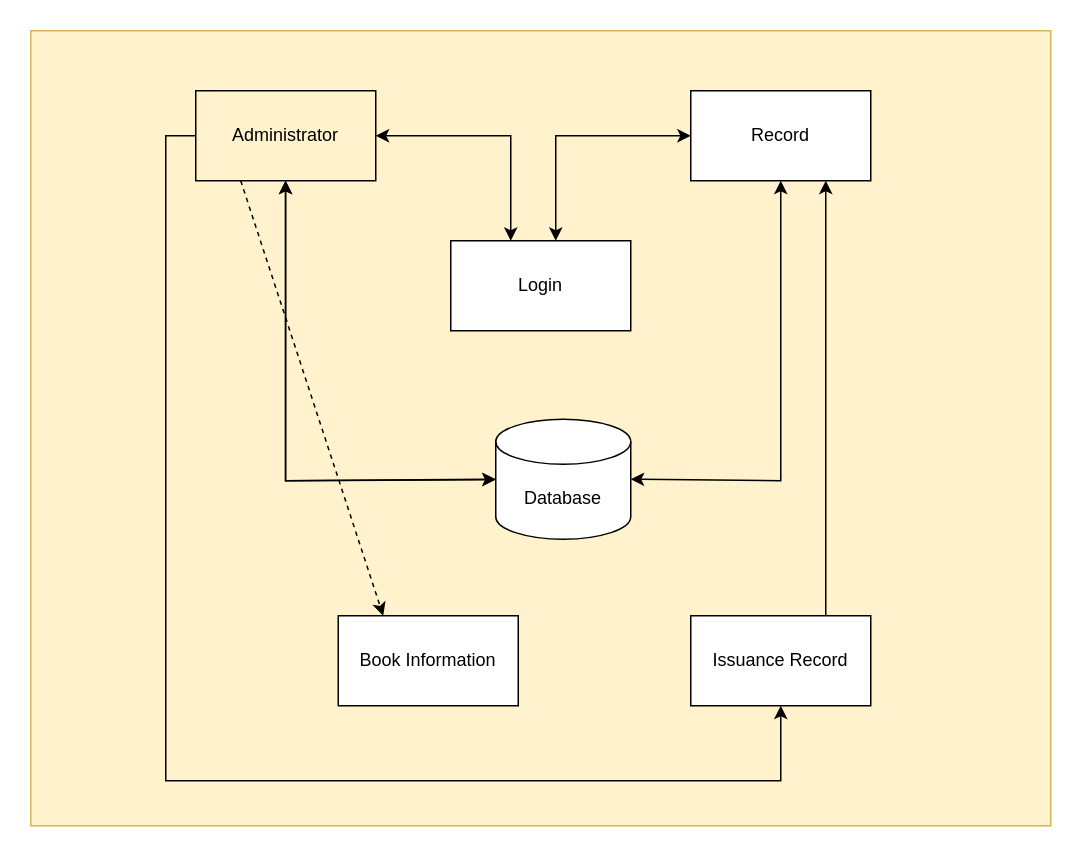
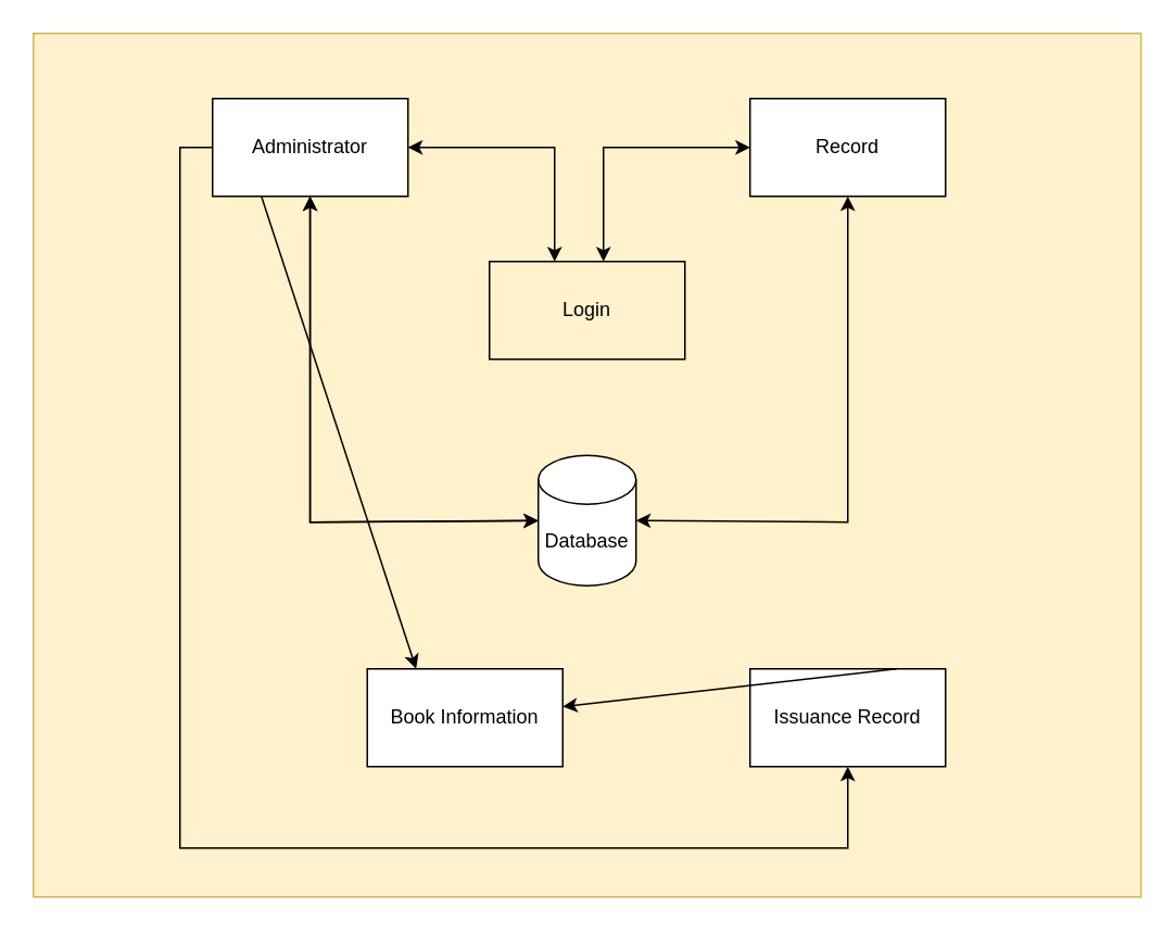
- <mxCell id="3" value="Administrator" style="rounded=0;whiteSpace=wrap;html=1;fillColor=#fff2cc;" vertex="1" parent="1"><mxGeometry x="130" y="60" width="120" height="60" as="geometry" /></mxCell>
+ <mxCell id="3" value="Administrator" style="rounded=0;whiteSpace=wrap;html=1;" vertex="1" parent="1"><mxGeometry x="130" y="60" width="120" height="60" as="geometry" /></mxCell>
- <mxCell id="4" value="Login" style="rounded=0;whiteSpace=wrap;html=1;" vertex="1" parent="1"><mxGeometry x="300" y="160" width="120" height="60" as="geometry" /></mxCell>
+ <mxCell id="4" value="Login" style="rounded=0;whiteSpace=wrap;html=1;fillColor=#fff2cc;" vertex="1" parent="1"><mxGeometry x="300" y="160" width="120" height="60" as="geometry" /></mxCell>
- <mxCell id="15" value="" style="endArrow=classic;html=1;rounded=0;exitX=0.75;exitY=0;exitDx=0;exitDy=0;entryX=0.75;entryY=1;entryDx=0;entryDy=0;" edge="1" parent="1" source="8" target="5"><mxGeometry width="50" height="50" relative="1" as="geometry"><mxPoint x="340" y="360" as="sourcePoint" /><mxPoint x="390" y="310" as="targetPoint" /></mxGeometry></mxCell>
+ <mxCell id="15" value="" style="endArrow=classic;html=1;rounded=0;exitX=0.75;exitY=0;exitDx=0;exitDy=0;" edge="1" parent="1" source="8" target="7"><mxGeometry width="50" height="50" relative="1" as="geometry"><mxPoint x="340" y="360" as="sourcePoint" /><mxPoint x="390" y="310" as="targetPoint" /></mxGeometry></mxCell>
- <mxCell id="14" value="" style="endArrow=classic;html=1;rounded=0;exitX=0.25;exitY=1;exitDx=0;exitDy=0;entryX=0.25;entryY=0;entryDx=0;entryDy=0;dashed=1;" edge="1" parent="1" source="3" target="7"><mxGeometry width="50" height="50" relative="1" as="geometry"><mxPoint x="340" y="360" as="sourcePoint" /><mxPoint x="390" y="310" as="targetPoint" /></mxGeometry></mxCell>
+ <mxCell id="14" value="" style="endArrow=classic;html=1;rounded=0;exitX=0.25;exitY=1;exitDx=0;exitDy=0;entryX=0.25;entryY=0;entryDx=0;entryDy=0;" edge="1" parent="1" source="3" target="7"><mxGeometry width="50" height="50" relative="1" as="geometry"><mxPoint x="340" y="360" as="sourcePoint" /><mxPoint x="390" y="310" as="targetPoint" /></mxGeometry></mxCell>
- <mxCell id="6" value="Database" style="shape=cylinder3;whiteSpace=wrap;html=1;boundedLbl=1;backgroundOutline=1;size=15;" vertex="1" parent="1"><mxGeometry x="330" y="279" width="90" height="80" as="geometry" /></mxCell>
+ <mxCell id="6" value="Database" style="shape=cylinder3;whiteSpace=wrap;html=1;boundedLbl=1;backgroundOutline=1;size=15;" vertex="1" parent="1"><mxGeometry x="330" y="279" width="60" height="80" as="geometry" /></mxCell>
